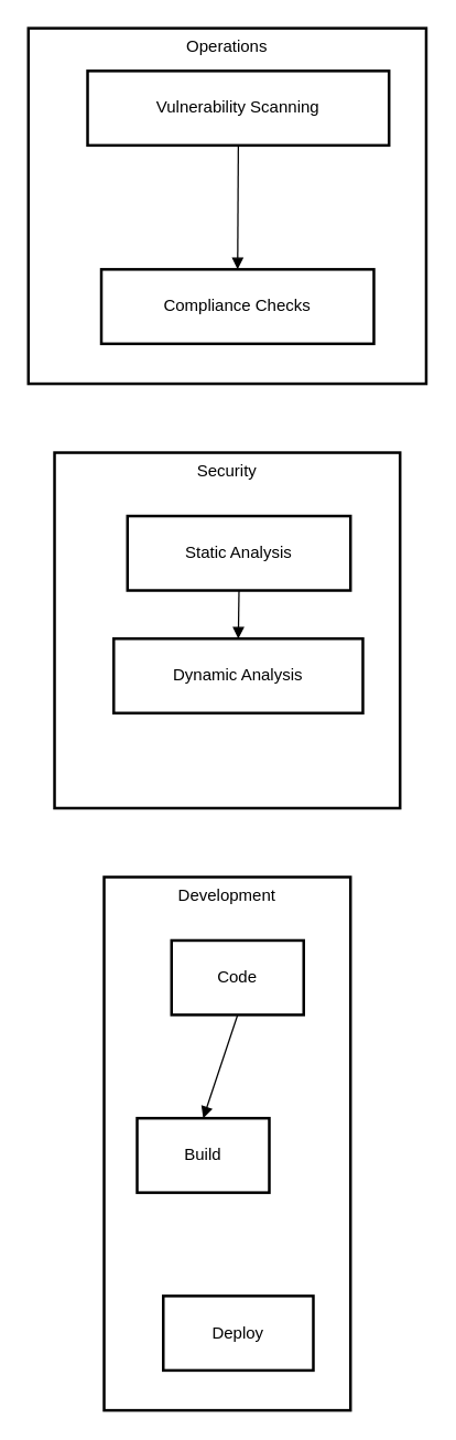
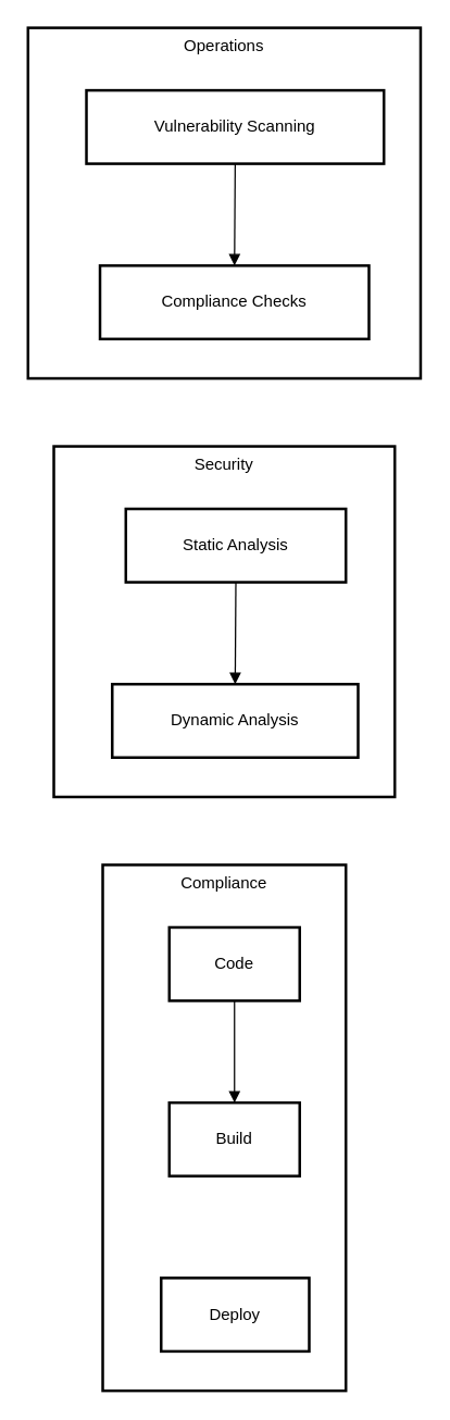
- <mxCell id="3" value="Vulnerability Scanning" style="whiteSpace=wrap;strokeWidth=2;" vertex="1" parent="2"><mxGeometry x="43" y="31" width="219" height="54" as="geometry" /></mxCell>
+ <mxCell id="3" value="Vulnerability Scanning" style="whiteSpace=wrap;strokeWidth=2;" vertex="1" parent="2"><mxGeometry x="43" y="46" width="219" height="54" as="geometry" /></mxCell>
- <mxCell id="8" value="Dynamic Analysis" style="whiteSpace=wrap;strokeWidth=2;" vertex="1" parent="6"><mxGeometry x="43" y="135" width="181" height="54" as="geometry" /></mxCell>
+ <mxCell id="8" value="Dynamic Analysis" style="whiteSpace=wrap;strokeWidth=2;" vertex="1" parent="6"><mxGeometry x="43" y="175" width="181" height="54" as="geometry" /></mxCell>
- <mxCell id="10" value="Development" style="whiteSpace=wrap;strokeWidth=2;verticalAlign=top;" vertex="1" parent="1"><mxGeometry x="75" y="636" width="179" height="387" as="geometry" /></mxCell>
+ <mxCell id="10" value="Compliance" style="whiteSpace=wrap;strokeWidth=2;verticalAlign=top;" vertex="1" parent="1"><mxGeometry x="75" y="636" width="179" height="387" as="geometry" /></mxCell>
- <mxCell id="12" value="Build" style="whiteSpace=wrap;strokeWidth=2;" vertex="1" parent="10"><mxGeometry x="24" y="175" width="96" height="54" as="geometry" /></mxCell>
+ <mxCell id="12" value="Build" style="whiteSpace=wrap;strokeWidth=2;" vertex="1" parent="10"><mxGeometry x="49" y="175" width="96" height="54" as="geometry" /></mxCell>
